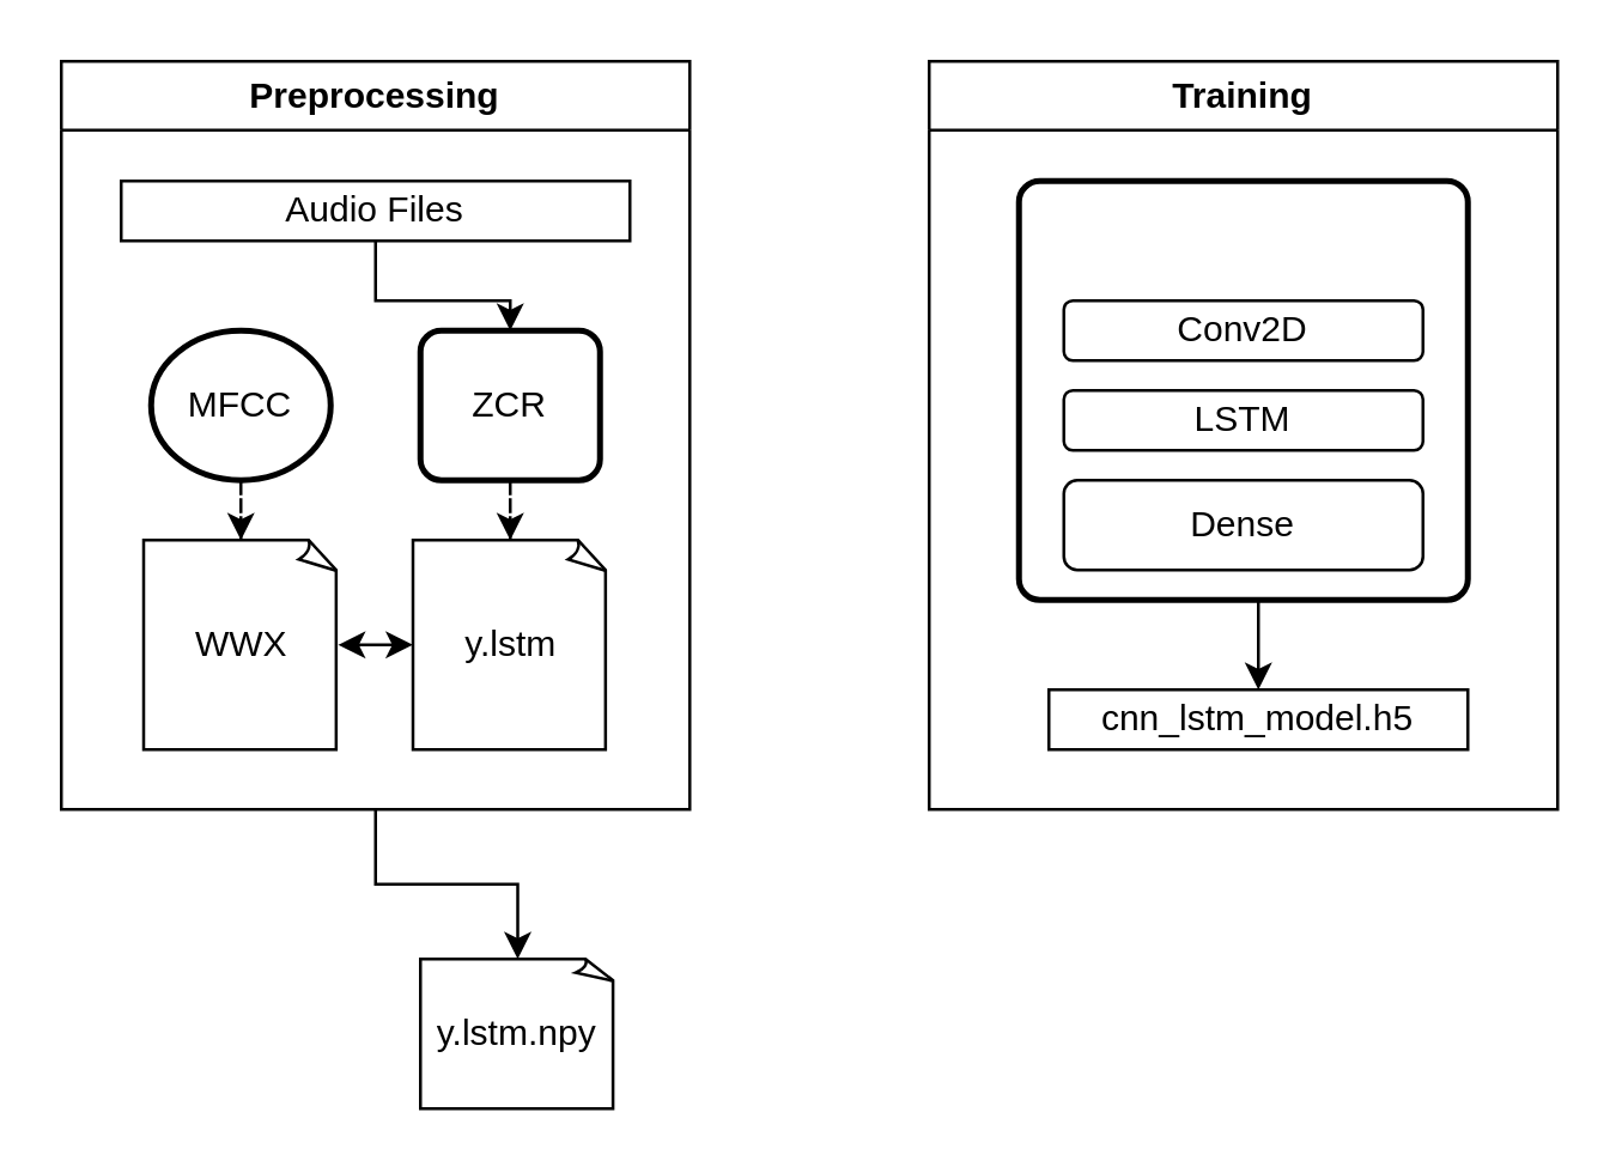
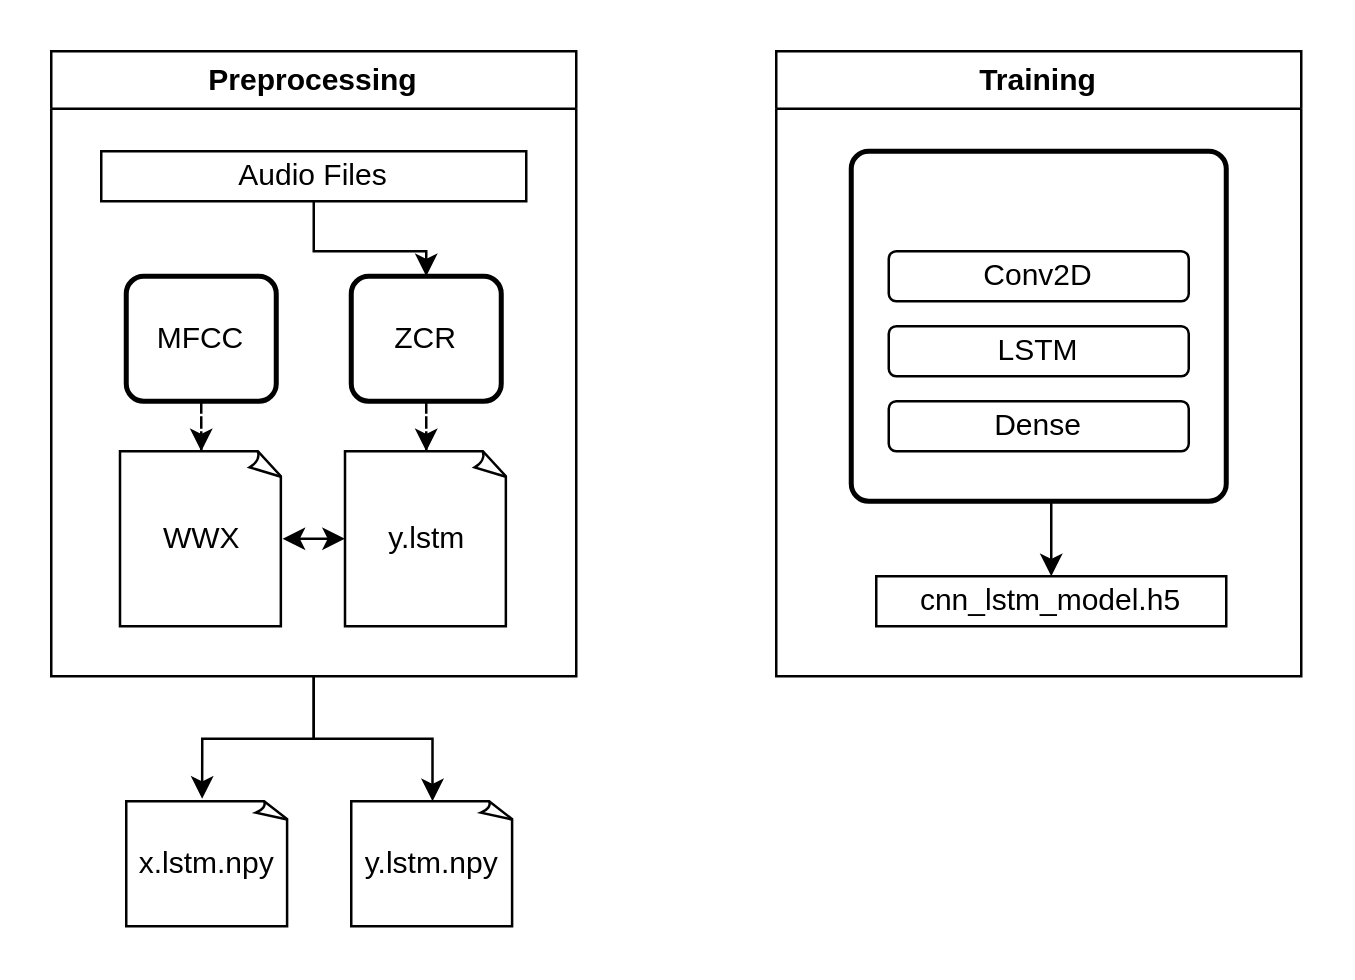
- <mxCell id="7" value="MFCC" style="ellipse;whiteSpace=wrap;html=1;absoluteArcSize=1;arcSize=14;strokeWidth=2;" vertex="1" parent="4"><mxGeometry x="30" y="90" width="60" height="50" as="geometry" /></mxCell>
+ <mxCell id="7" value="MFCC" style="rounded=1;whiteSpace=wrap;html=1;absoluteArcSize=1;arcSize=14;strokeWidth=2;" vertex="1" parent="4"><mxGeometry x="30" y="90" width="60" height="50" as="geometry" /></mxCell>
- <mxCell id="21" value="Dense" style="rounded=1;whiteSpace=wrap;html=1;" vertex="1" parent="16"><mxGeometry x="45" y="140" width="120" height="30" as="geometry" /></mxCell>
+ <mxCell id="21" value="Dense" style="rounded=1;whiteSpace=wrap;html=1;" vertex="1" parent="16"><mxGeometry x="45" y="140" width="120" height="20" as="geometry" /></mxCell>
+ <mxCell id="2" style="edgeStyle=orthogonalEdgeStyle;rounded=0;orthogonalLoop=1;jettySize=auto;html=1;entryX=0.467;entryY=-0.02;entryDx=0;entryDy=0;entryPerimeter=0;" edge="1" parent="1" source="4" target="14"><mxGeometry relative="1" as="geometry"><mxPoint x="125" y="300" as="targetPoint" /></mxGeometry></mxCell>
+ <mxCell id="14" value="x.lstm.npy" style="whiteSpace=wrap;html=1;shape=mxgraph.basic.document" vertex="1" parent="1"><mxGeometry x="50" y="320" width="65" height="50" as="geometry" /></mxCell>
